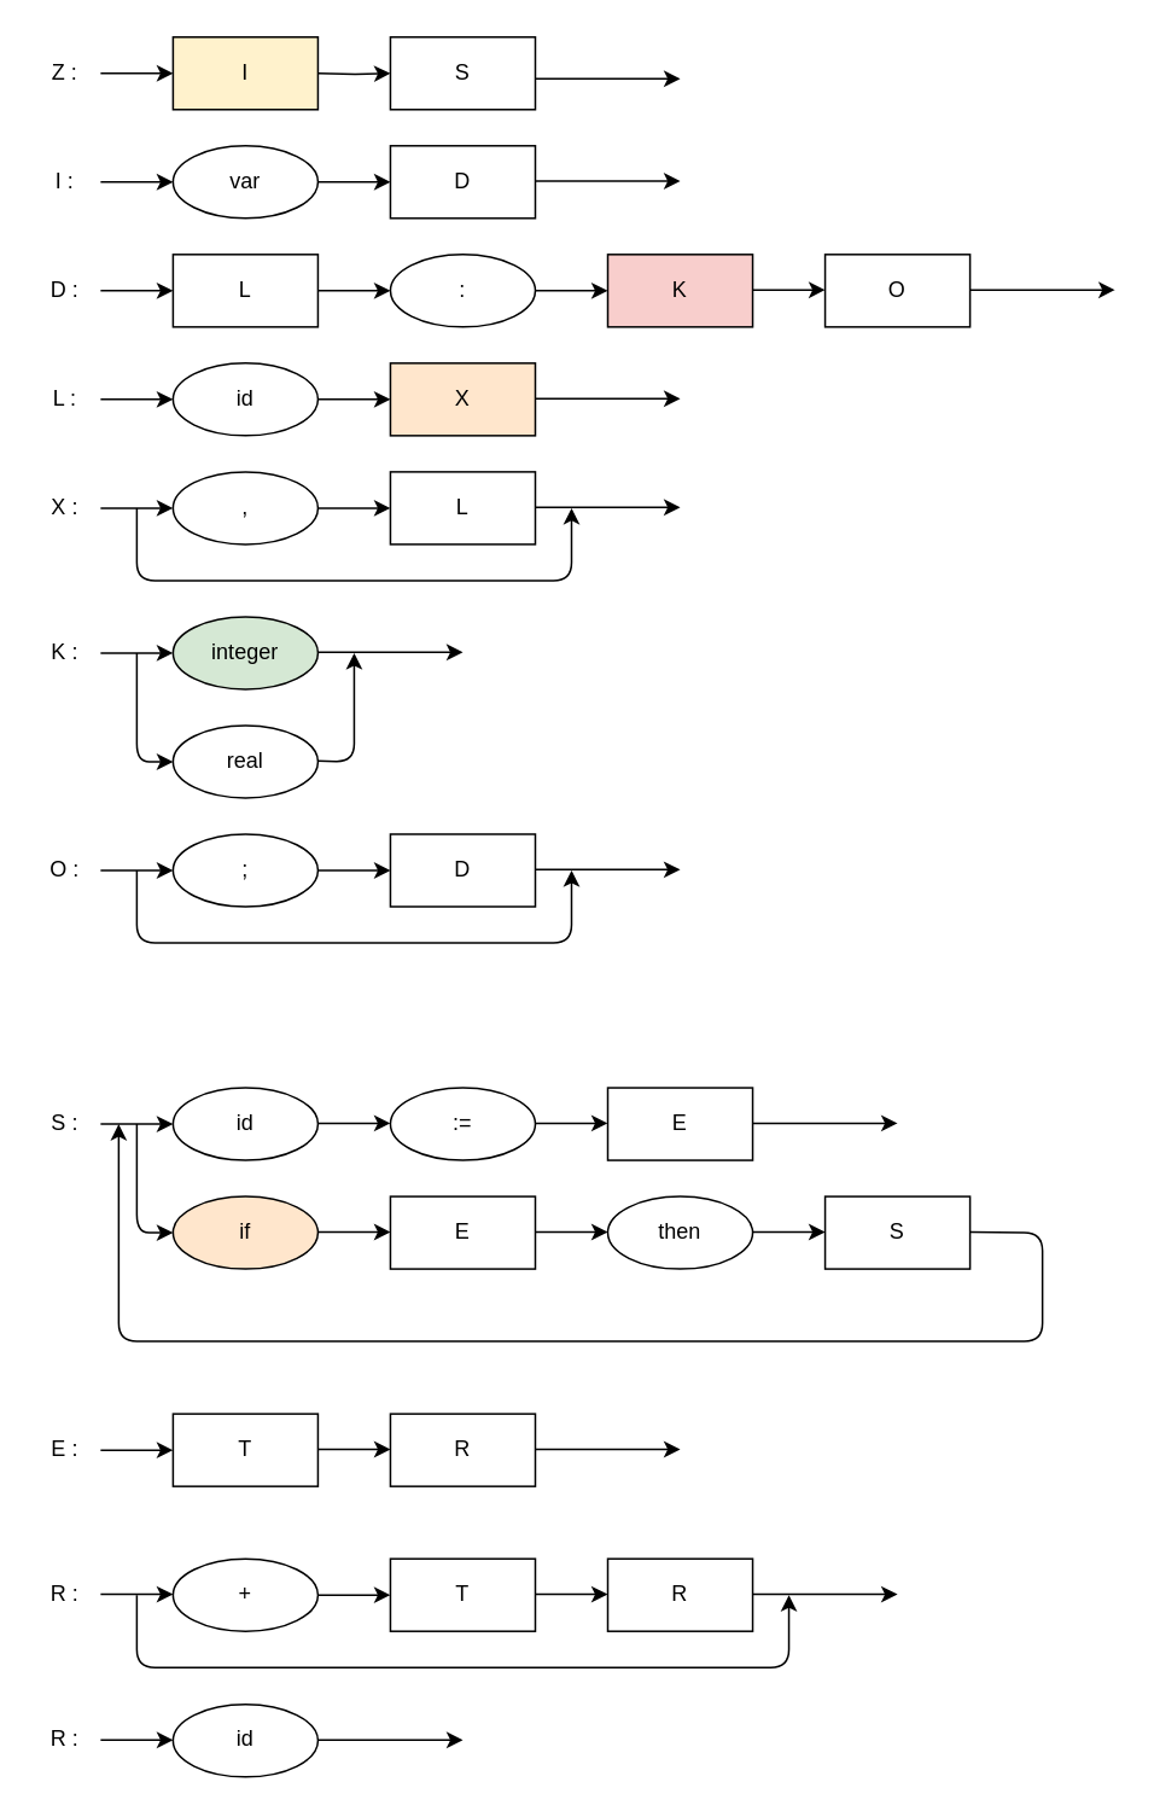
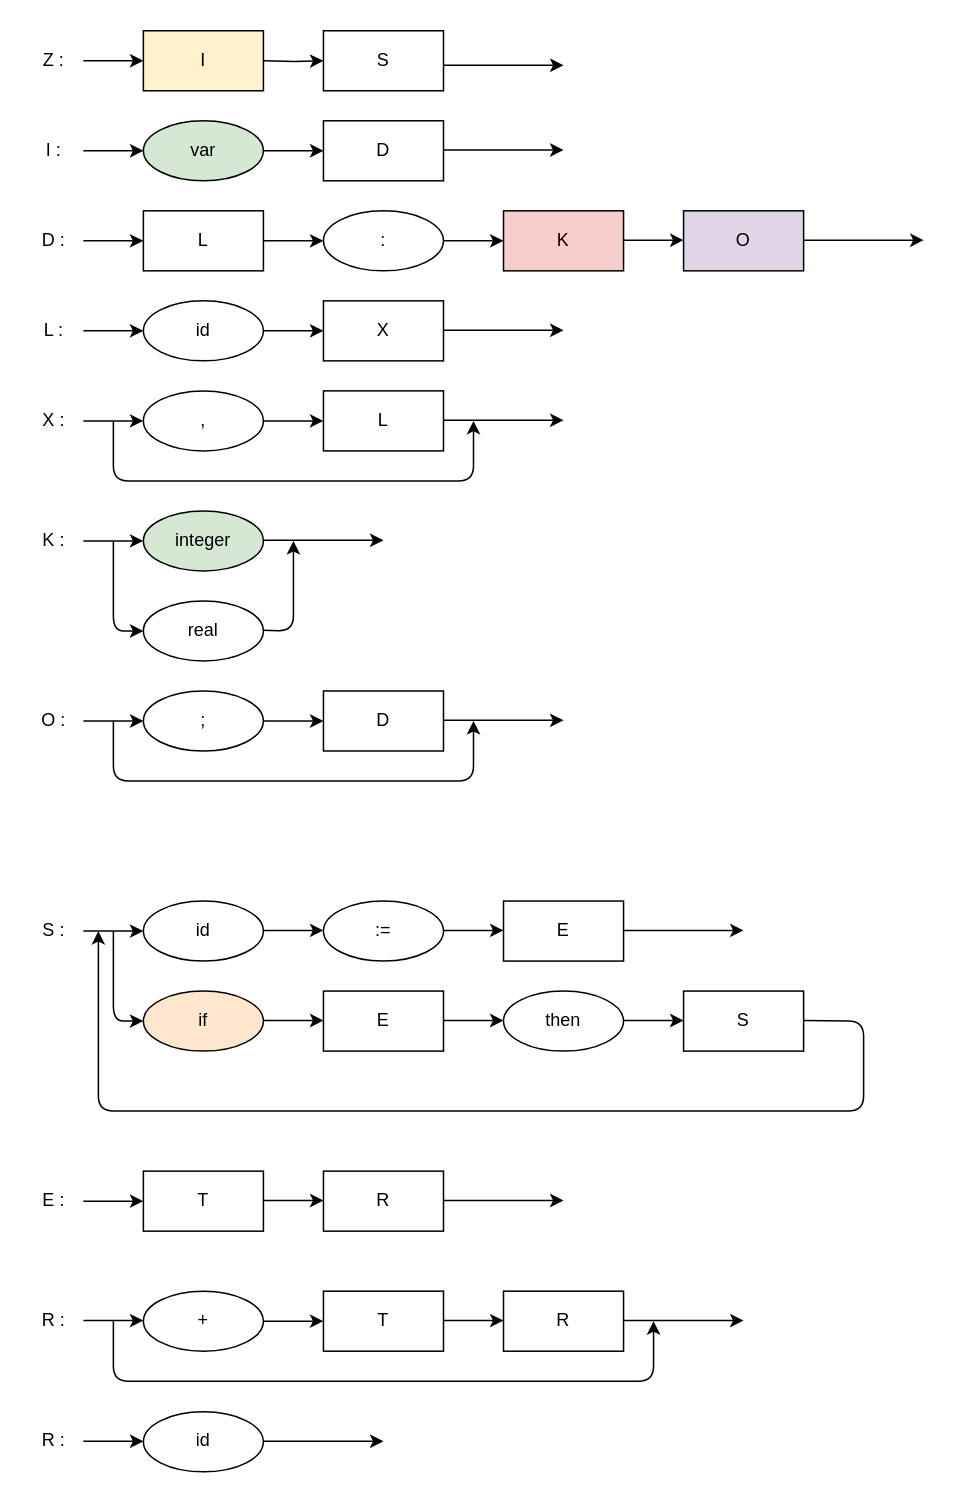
- <mxCell id="10" value="var" style="ellipse;whiteSpace=wrap;html=1;" vertex="1" parent="1"><mxGeometry x="95" y="80" width="80" height="40" as="geometry" /></mxCell>
+ <mxCell id="10" value="var" style="ellipse;whiteSpace=wrap;html=1;fillColor=#d5e8d4;" vertex="1" parent="1"><mxGeometry x="95" y="80" width="80" height="40" as="geometry" /></mxCell>
- <mxCell id="17" value="O" style="rounded=0;whiteSpace=wrap;html=1;" vertex="1" parent="1"><mxGeometry x="455" y="140" width="80" height="40" as="geometry" /></mxCell>
+ <mxCell id="17" value="O" style="rounded=0;whiteSpace=wrap;html=1;fillColor=#e1d5e7;" vertex="1" parent="1"><mxGeometry x="455" y="140" width="80" height="40" as="geometry" /></mxCell>
- <mxCell id="32" value="X" style="rounded=0;whiteSpace=wrap;html=1;fillColor=#ffe6cc;" vertex="1" parent="1"><mxGeometry x="215" y="200" width="80" height="40" as="geometry" /></mxCell>
+ <mxCell id="32" value="X" style="rounded=0;whiteSpace=wrap;html=1;" vertex="1" parent="1"><mxGeometry x="215" y="200" width="80" height="40" as="geometry" /></mxCell>
